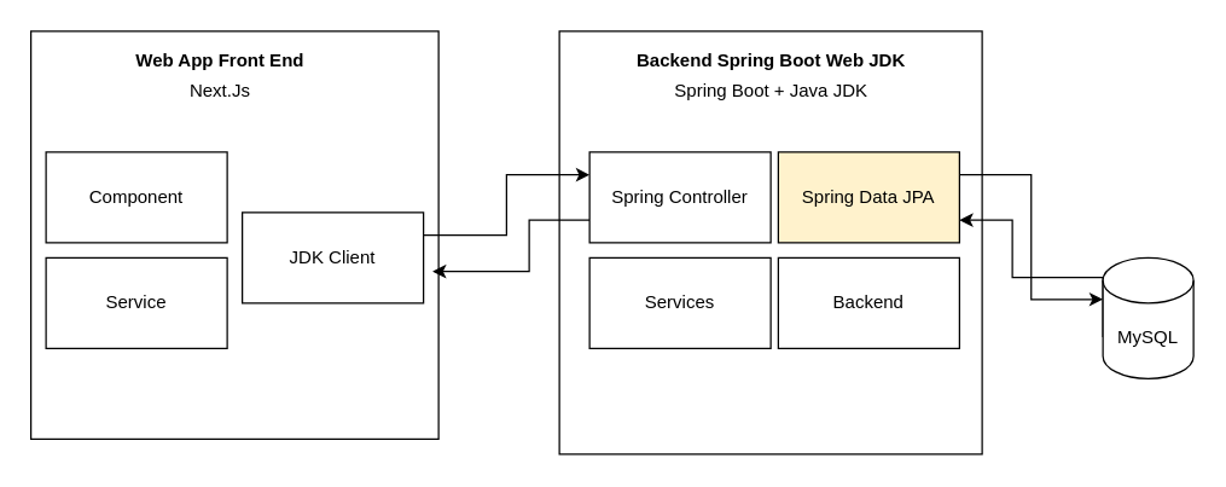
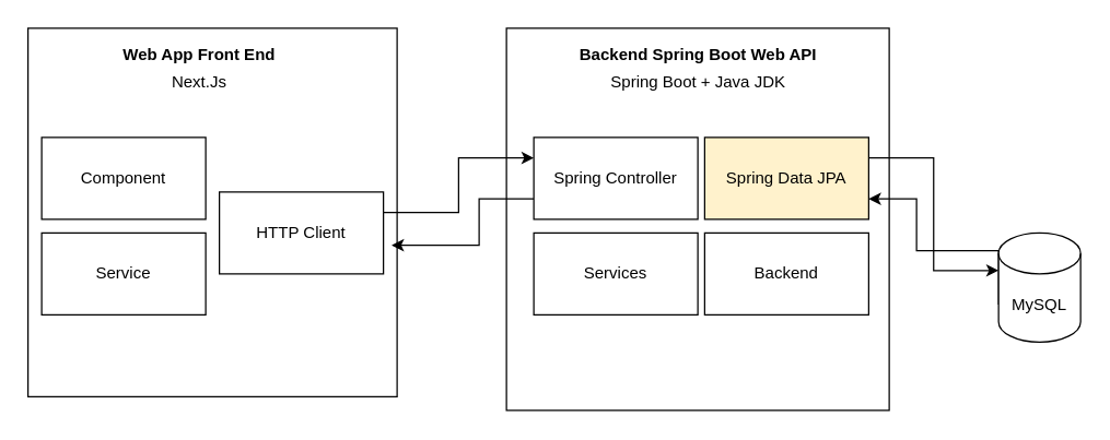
- <mxCell id="9" value="&lt;b&gt;Backend Spring Boot Web JDK&lt;/b&gt;" style="text;html=1;align=center;verticalAlign=middle;resizable=0;points=[];autosize=1;strokeColor=none;fillColor=none;" vertex="1" parent="1"><mxGeometry x="415" y="30" width="190" height="20" as="geometry" /></mxCell>
+ <mxCell id="9" value="&lt;b&gt;Backend Spring Boot Web API&lt;/b&gt;" style="text;html=1;align=center;verticalAlign=middle;resizable=0;points=[];autosize=1;strokeColor=none;fillColor=none;" vertex="1" parent="1"><mxGeometry x="415" y="30" width="190" height="20" as="geometry" /></mxCell>
- <mxCell id="7" value="JDK Client" style="rounded=0;whiteSpace=wrap;html=1;" vertex="1" parent="1"><mxGeometry x="160" y="140" width="120" height="60" as="geometry" /></mxCell>
+ <mxCell id="7" value="HTTP Client" style="rounded=0;whiteSpace=wrap;html=1;" vertex="1" parent="1"><mxGeometry x="160" y="140" width="120" height="60" as="geometry" /></mxCell>
